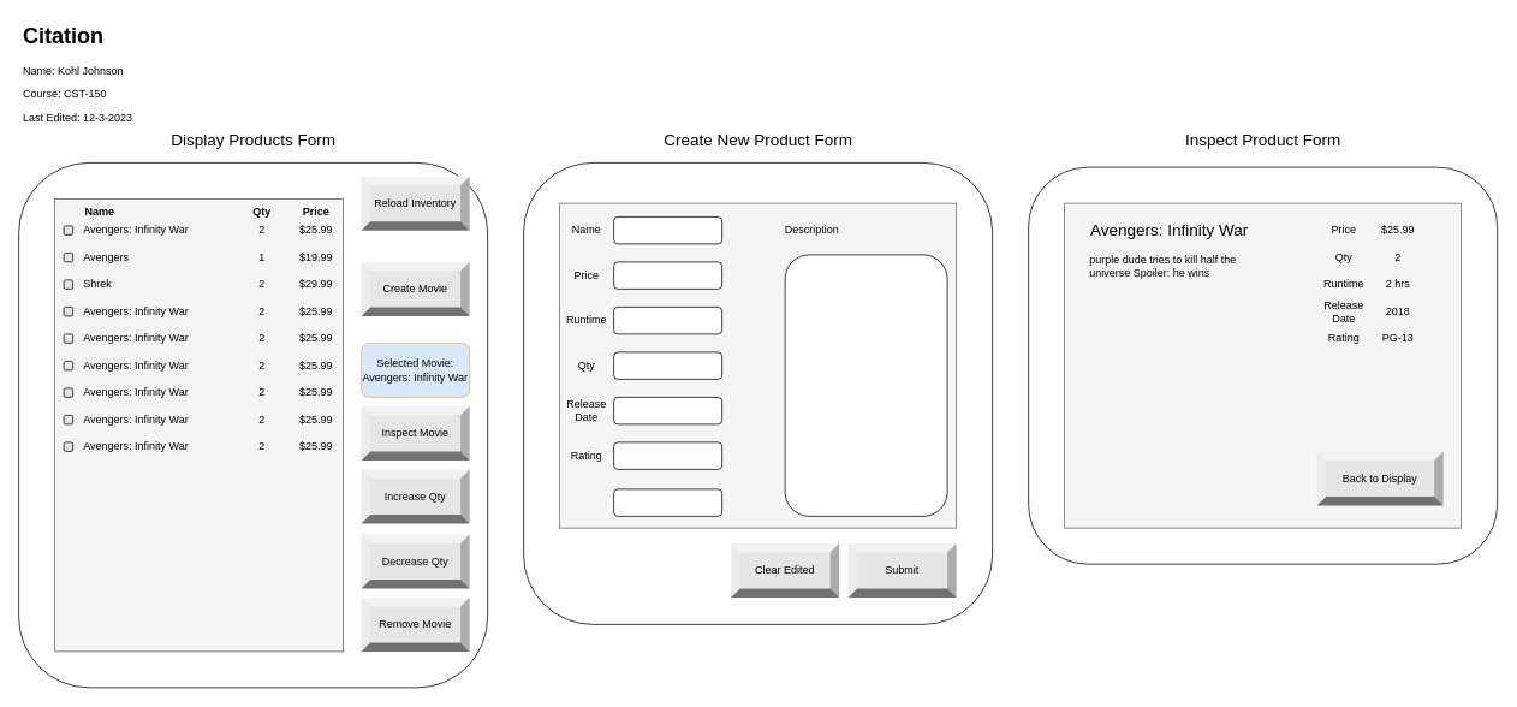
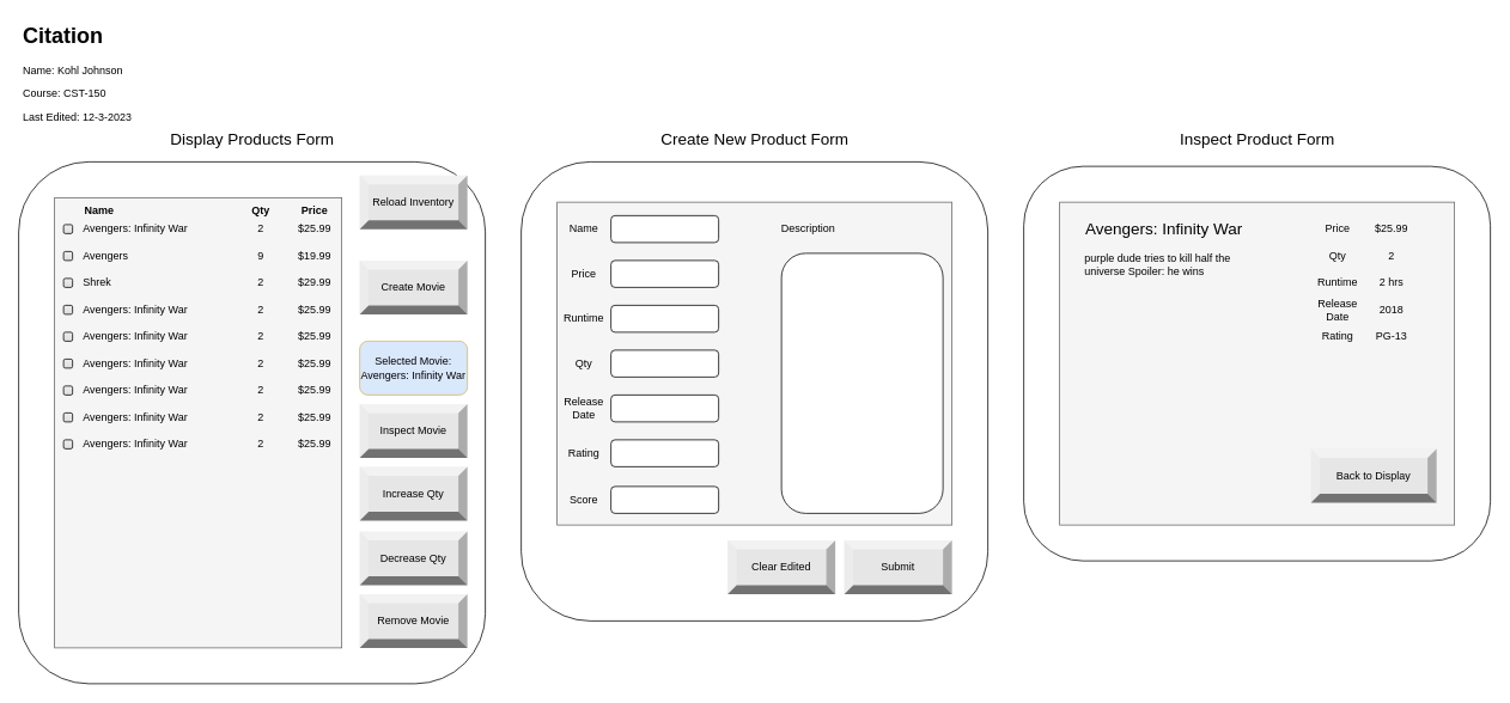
- <mxCell id="14" value="1" style="text;html=1;strokeColor=none;fillColor=none;align=center;verticalAlign=middle;whiteSpace=wrap;rounded=0;" parent="1" vertex="1"><mxGeometry x="260" y="270" width="60" height="30" as="geometry" /></mxCell>
+ <mxCell id="14" value="9" style="text;html=1;strokeColor=none;fillColor=none;align=center;verticalAlign=middle;whiteSpace=wrap;rounded=0;" parent="1" vertex="1"><mxGeometry x="260" y="270" width="60" height="30" as="geometry" /></mxCell>
+ <mxCell id="84" value="Score" style="text;html=1;strokeColor=none;fillColor=none;align=center;verticalAlign=middle;whiteSpace=wrap;rounded=0;" vertex="1" parent="1"><mxGeometry x="620" y="542" width="60" height="30" as="geometry" /></mxCell>
